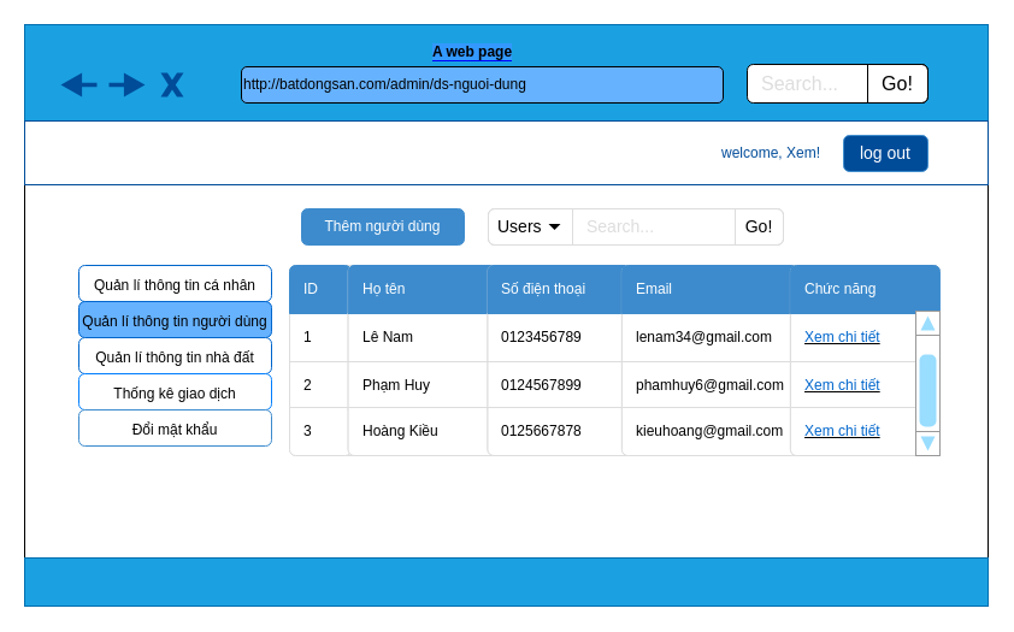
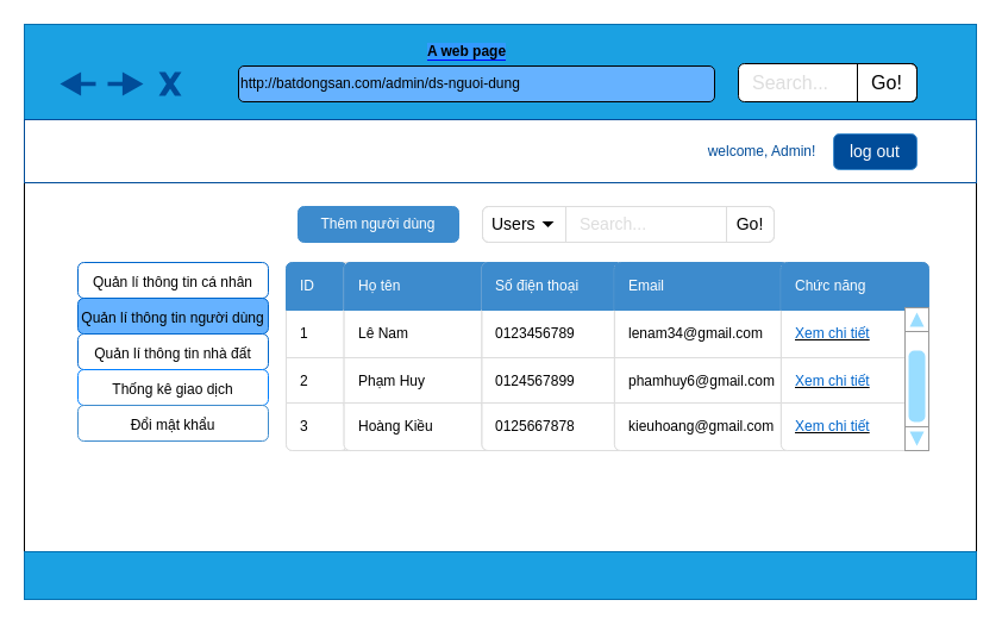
- <mxCell id="15" value="&lt;font color=&quot;#004c99&quot;&gt;welcome, Xem!&lt;/font&gt;" style="text;html=1;strokeColor=none;fillColor=#FFFFFF;align=center;verticalAlign=middle;whiteSpace=wrap;rounded=0;" parent="1" vertex="1"><mxGeometry x="590" y="117" width="100" height="20" as="geometry" /></mxCell>
+ <mxCell id="15" value="&lt;font color=&quot;#004c99&quot;&gt;welcome, Admin!&lt;/font&gt;" style="text;html=1;strokeColor=none;fillColor=#FFFFFF;align=center;verticalAlign=middle;whiteSpace=wrap;rounded=0;" parent="1" vertex="1"><mxGeometry x="590" y="117" width="100" height="20" as="geometry" /></mxCell>
